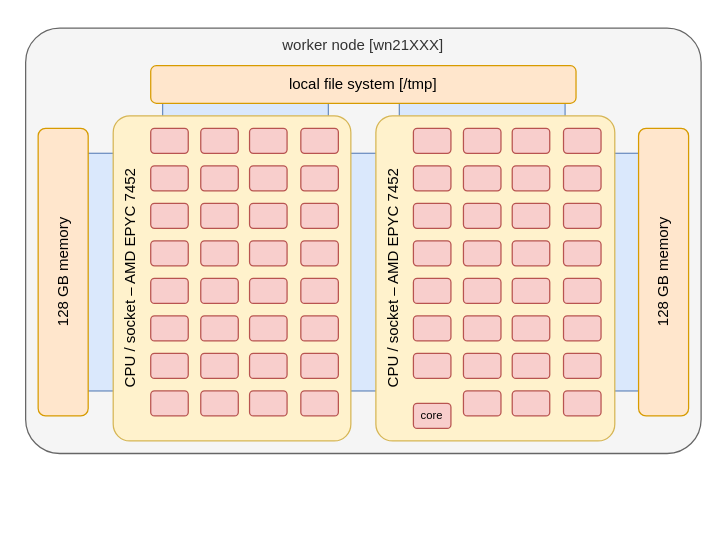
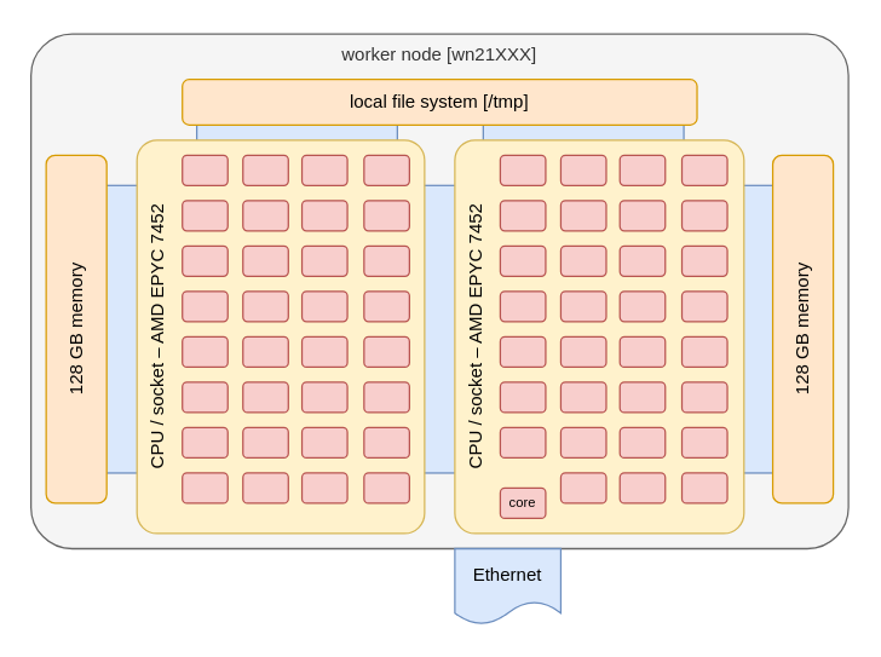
+ <mxCell id="76" value="Ethernet" style="shape=document;whiteSpace=wrap;html=1;boundedLbl=1;fillColor=#dae8fc;strokeColor=#6c8ebf;" vertex="1" parent="1"><mxGeometry x="300" y="362" width="70" height="50" as="geometry" /></mxCell>
